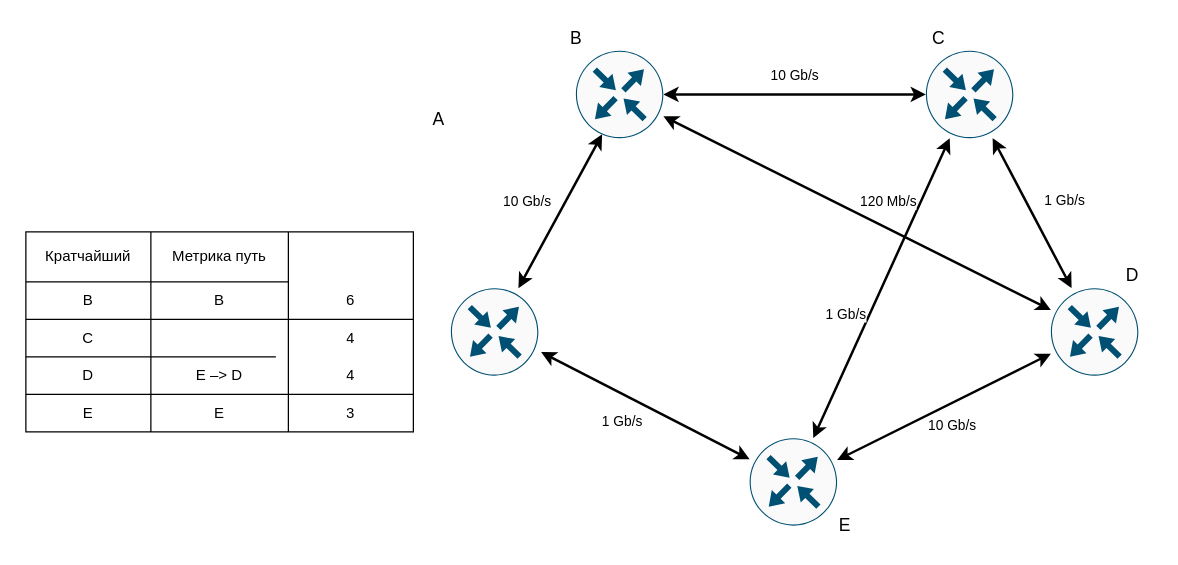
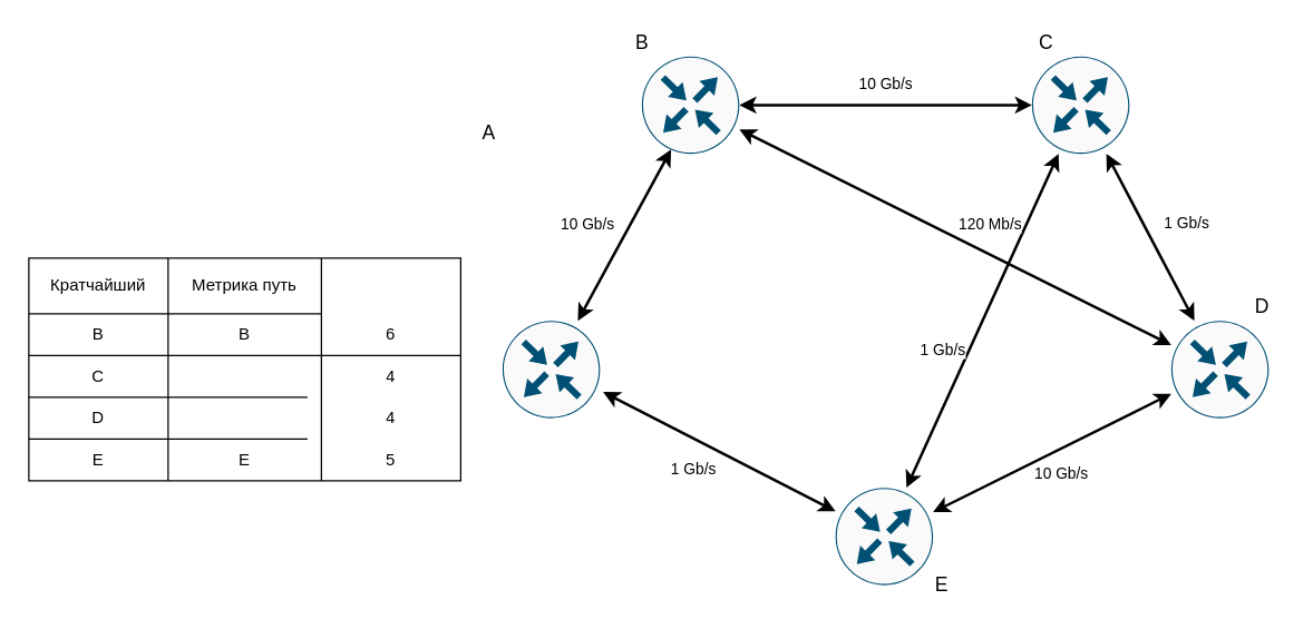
- <mxCell id="39" value="E –&amp;gt; D" style="shape=partialRectangle;html=1;whiteSpace=wrap;connectable=0;fillColor=none;top=0;left=0;bottom=0;right=0;overflow=hidden;pointerEvents=1;fontSize=12;spacing=2;verticalAlign=middle;resizeWidth=0;resizeHeight=0;" vertex="1" parent="37"><mxGeometry x="100" width="110" height="30" as="geometry"><mxRectangle width="110" height="30" as="alternateBounds" /></mxGeometry></mxCell>
- <mxCell id="44" value="3" style="shape=partialRectangle;html=1;whiteSpace=wrap;connectable=0;fillColor=none;top=0;left=0;bottom=0;right=0;overflow=hidden;pointerEvents=1;fontSize=12;spacing=2;verticalAlign=middle;resizeWidth=0;resizeHeight=0;" vertex="1" parent="41"><mxGeometry x="210" width="100" height="30" as="geometry"><mxRectangle width="100" height="30" as="alternateBounds" /></mxGeometry></mxCell>
+ <mxCell id="44" value="5" style="shape=partialRectangle;html=1;whiteSpace=wrap;connectable=0;fillColor=none;top=0;left=0;bottom=0;right=0;overflow=hidden;pointerEvents=1;fontSize=12;spacing=2;verticalAlign=middle;resizeWidth=0;resizeHeight=0;" vertex="1" parent="41"><mxGeometry x="210" width="100" height="30" as="geometry"><mxRectangle width="100" height="30" as="alternateBounds" /></mxGeometry></mxCell>
